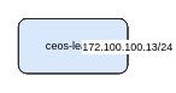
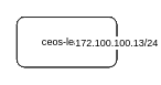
- <mxCell id="7" value="ceos-leaf-2" style="rounded=1;whiteSpace=wrap;html=1;fillColor=#dae8fc;" vertex="1" parent="1"><mxGeometry x="20" y="20" width="120" height="60" as="geometry" /></mxCell>
+ <mxCell id="7" value="ceos-leaf-2" style="rounded=1;whiteSpace=wrap;html=1;" vertex="1" parent="1"><mxGeometry x="20" y="20" width="120" height="60" as="geometry" /></mxCell>
